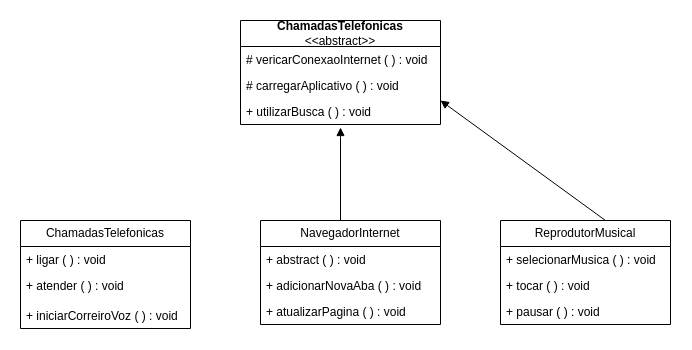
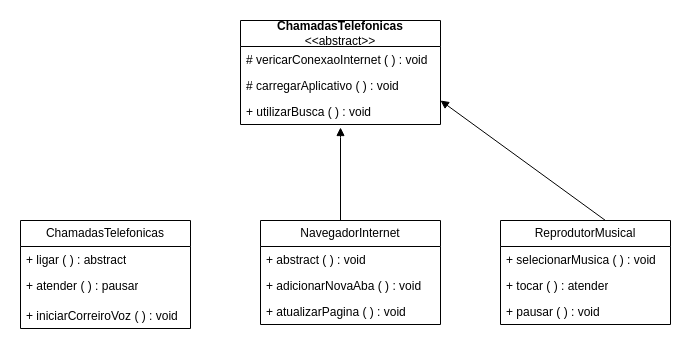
- <mxCell id="3" value="+ ligar ( ) : void" style="text;strokeColor=none;fillColor=none;align=left;verticalAlign=top;spacingLeft=4;spacingRight=4;overflow=hidden;rotatable=0;points=[[0,0.5],[1,0.5]];portConstraint=eastwest;whiteSpace=wrap;html=1;" vertex="1" parent="2"><mxGeometry y="26" width="170" height="26" as="geometry" /></mxCell>
+ <mxCell id="3" value="+ ligar ( ) : abstract" style="text;strokeColor=none;fillColor=none;align=left;verticalAlign=top;spacingLeft=4;spacingRight=4;overflow=hidden;rotatable=0;points=[[0,0.5],[1,0.5]];portConstraint=eastwest;whiteSpace=wrap;html=1;" vertex="1" parent="2"><mxGeometry y="26" width="170" height="26" as="geometry" /></mxCell>
- <mxCell id="4" value="+ atender ( ) : void" style="text;strokeColor=none;fillColor=none;align=left;verticalAlign=top;spacingLeft=4;spacingRight=4;overflow=hidden;rotatable=0;points=[[0,0.5],[1,0.5]];portConstraint=eastwest;whiteSpace=wrap;html=1;" vertex="1" parent="2"><mxGeometry y="52" width="170" height="30" as="geometry" /></mxCell>
+ <mxCell id="4" value="+ atender ( ) : pausar" style="text;strokeColor=none;fillColor=none;align=left;verticalAlign=top;spacingLeft=4;spacingRight=4;overflow=hidden;rotatable=0;points=[[0,0.5],[1,0.5]];portConstraint=eastwest;whiteSpace=wrap;html=1;" vertex="1" parent="2"><mxGeometry y="52" width="170" height="30" as="geometry" /></mxCell>
- <mxCell id="12" value="+ tocar ( ) : void" style="text;strokeColor=none;fillColor=none;align=left;verticalAlign=top;spacingLeft=4;spacingRight=4;overflow=hidden;rotatable=0;points=[[0,0.5],[1,0.5]];portConstraint=eastwest;whiteSpace=wrap;html=1;" vertex="1" parent="10"><mxGeometry y="52" width="170" height="26" as="geometry" /></mxCell>
+ <mxCell id="12" value="+ tocar ( ) : atender" style="text;strokeColor=none;fillColor=none;align=left;verticalAlign=top;spacingLeft=4;spacingRight=4;overflow=hidden;rotatable=0;points=[[0,0.5],[1,0.5]];portConstraint=eastwest;whiteSpace=wrap;html=1;" vertex="1" parent="10"><mxGeometry y="52" width="170" height="26" as="geometry" /></mxCell>
